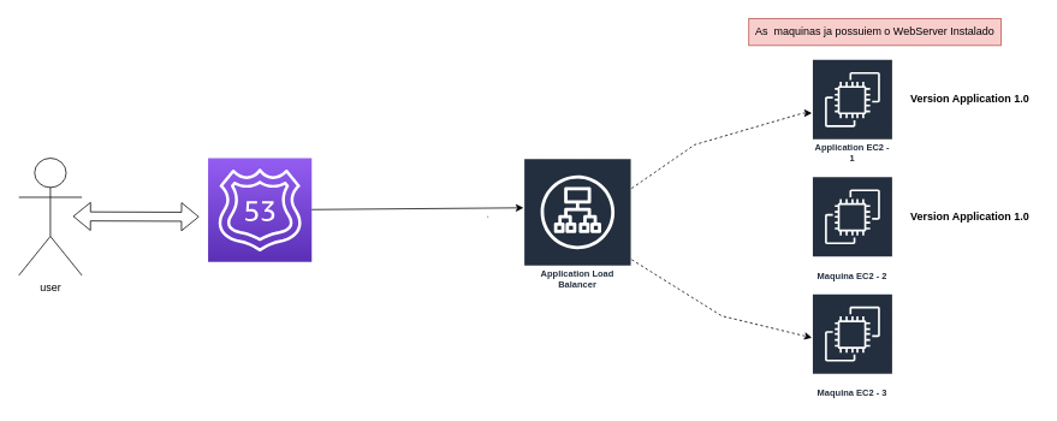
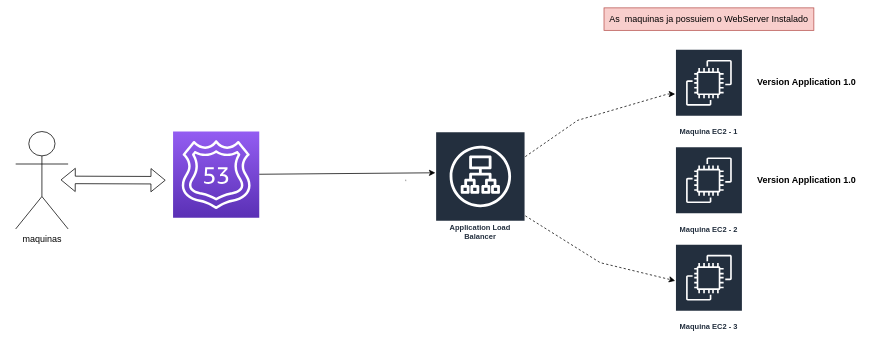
- <mxCell id="7" value="As&amp;nbsp; maquinas ja possuiem o WebServer Instalado" style="text;html=1;strokeColor=#b85450;fillColor=#f8cecc;align=center;verticalAlign=middle;whiteSpace=wrap;rounded=0;" vertex="1" parent="1"><mxGeometry x="830" y="20" width="280" height="30" as="geometry" /></mxCell>
+ <mxCell id="7" value="As&amp;nbsp; maquinas ja possuiem o WebServer Instalado" style="text;html=1;strokeColor=#b85450;fillColor=#f8cecc;align=center;verticalAlign=middle;whiteSpace=wrap;rounded=0;" vertex="1" parent="1"><mxGeometry x="805" y="10" width="280" height="30" as="geometry" /></mxCell>
- <mxCell id="5" value="Application EC2 - 1" style="sketch=0;outlineConnect=0;fontColor=#232F3E;gradientColor=none;strokeColor=#ffffff;fillColor=#232F3E;dashed=0;verticalLabelPosition=middle;verticalAlign=bottom;align=center;html=1;whiteSpace=wrap;fontSize=10;fontStyle=1;spacing=3;shape=mxgraph.aws4.productIcon;prIcon=mxgraph.aws4.ec2;" vertex="1" parent="1"><mxGeometry x="900" y="65" width="90" height="120" as="geometry" /></mxCell>
+ <mxCell id="5" value="Maquina EC2 - 1" style="sketch=0;outlineConnect=0;fontColor=#232F3E;gradientColor=none;strokeColor=#ffffff;fillColor=#232F3E;dashed=0;verticalLabelPosition=middle;verticalAlign=bottom;align=center;html=1;whiteSpace=wrap;fontSize=10;fontStyle=1;spacing=3;shape=mxgraph.aws4.productIcon;prIcon=mxgraph.aws4.ec2;" vertex="1" parent="1"><mxGeometry x="900" y="65" width="90" height="120" as="geometry" /></mxCell>
- <mxCell id="2" value="user" style="shape=umlActor;verticalLabelPosition=bottom;verticalAlign=top;html=1;outlineConnect=0;" vertex="1" parent="1"><mxGeometry x="20" y="175" width="70" height="130" as="geometry" /></mxCell>
+ <mxCell id="2" value="maquinas" style="shape=umlActor;verticalLabelPosition=bottom;verticalAlign=top;html=1;outlineConnect=0;" vertex="1" parent="1"><mxGeometry x="20" y="175" width="70" height="130" as="geometry" /></mxCell>
